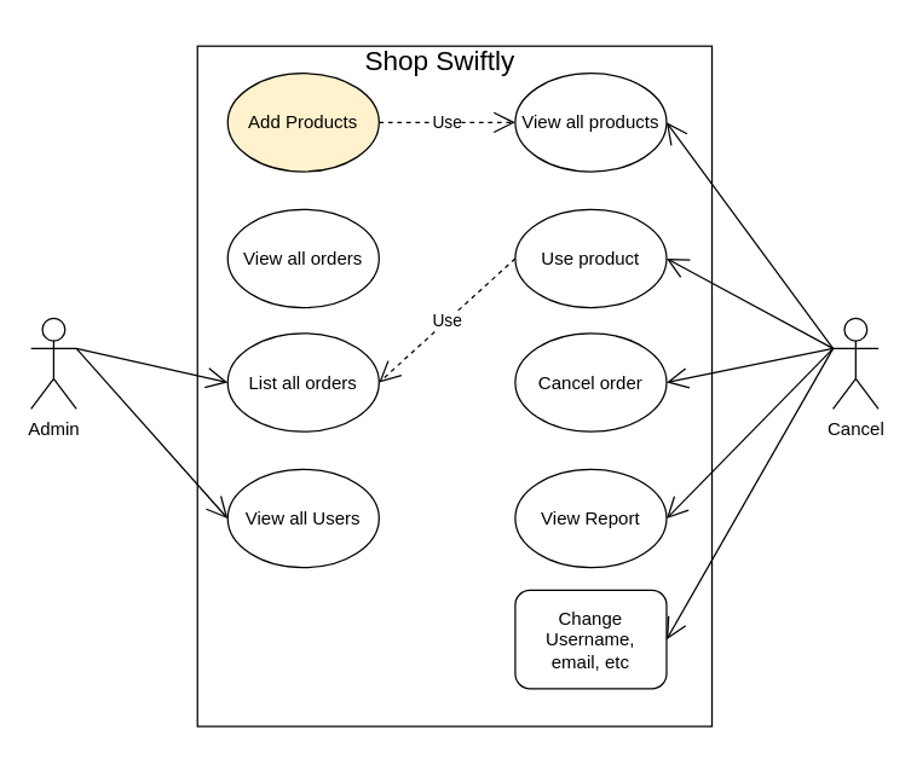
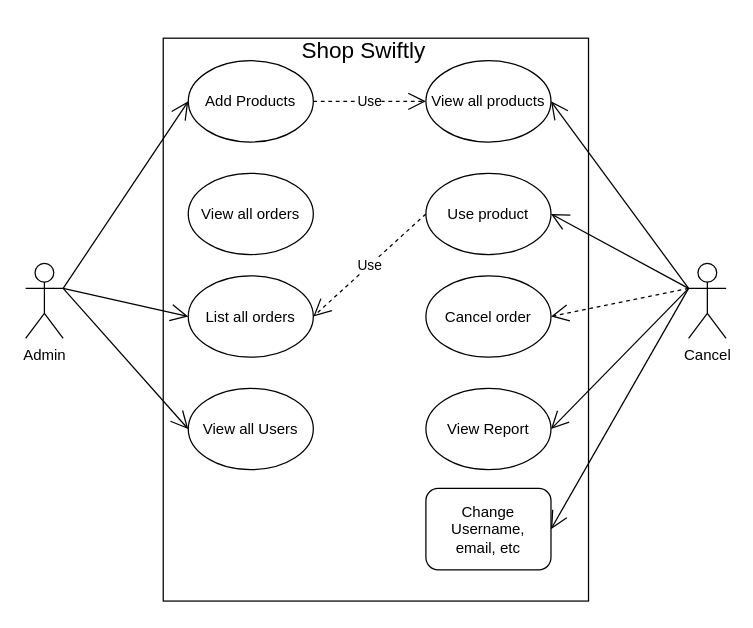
- <mxCell id="5" value="Add Products" style="ellipse;whiteSpace=wrap;html=1;fillColor=#fff2cc;" parent="1" vertex="1"><mxGeometry x="150" y="48" width="100" height="65" as="geometry" /></mxCell>
+ <mxCell id="5" value="Add Products" style="ellipse;whiteSpace=wrap;html=1;" parent="1" vertex="1"><mxGeometry x="150" y="48" width="100" height="65" as="geometry" /></mxCell>
+ <mxCell id="14" value="" style="endArrow=open;endFill=1;endSize=12;html=1;rounded=0;exitX=1;exitY=0.333;exitDx=0;exitDy=0;exitPerimeter=0;entryX=0;entryY=0.5;entryDx=0;entryDy=0;" parent="1" source="2" target="5" edge="1"><mxGeometry width="160" relative="1" as="geometry"><mxPoint x="240" y="230" as="sourcePoint" /><mxPoint x="400" y="230" as="targetPoint" /></mxGeometry></mxCell>
- <mxCell id="19" value="" style="endArrow=open;endFill=1;endSize=12;html=1;rounded=0;exitX=0;exitY=0.333;exitDx=0;exitDy=0;exitPerimeter=0;entryX=1;entryY=0.5;entryDx=0;entryDy=0;" parent="1" source="4" target="11" edge="1"><mxGeometry width="160" relative="1" as="geometry"><mxPoint x="590" y="175" as="sourcePoint" /><mxPoint x="690" y="26" as="targetPoint" /></mxGeometry></mxCell>
+ <mxCell id="19" value="" style="endArrow=open;endFill=1;endSize=12;html=1;rounded=0;exitX=0;exitY=0.333;exitDx=0;exitDy=0;exitPerimeter=0;entryX=1;entryY=0.5;entryDx=0;entryDy=0;dashed=1;" parent="1" source="4" target="11" edge="1"><mxGeometry width="160" relative="1" as="geometry"><mxPoint x="590" y="175" as="sourcePoint" /><mxPoint x="690" y="26" as="targetPoint" /></mxGeometry></mxCell>
